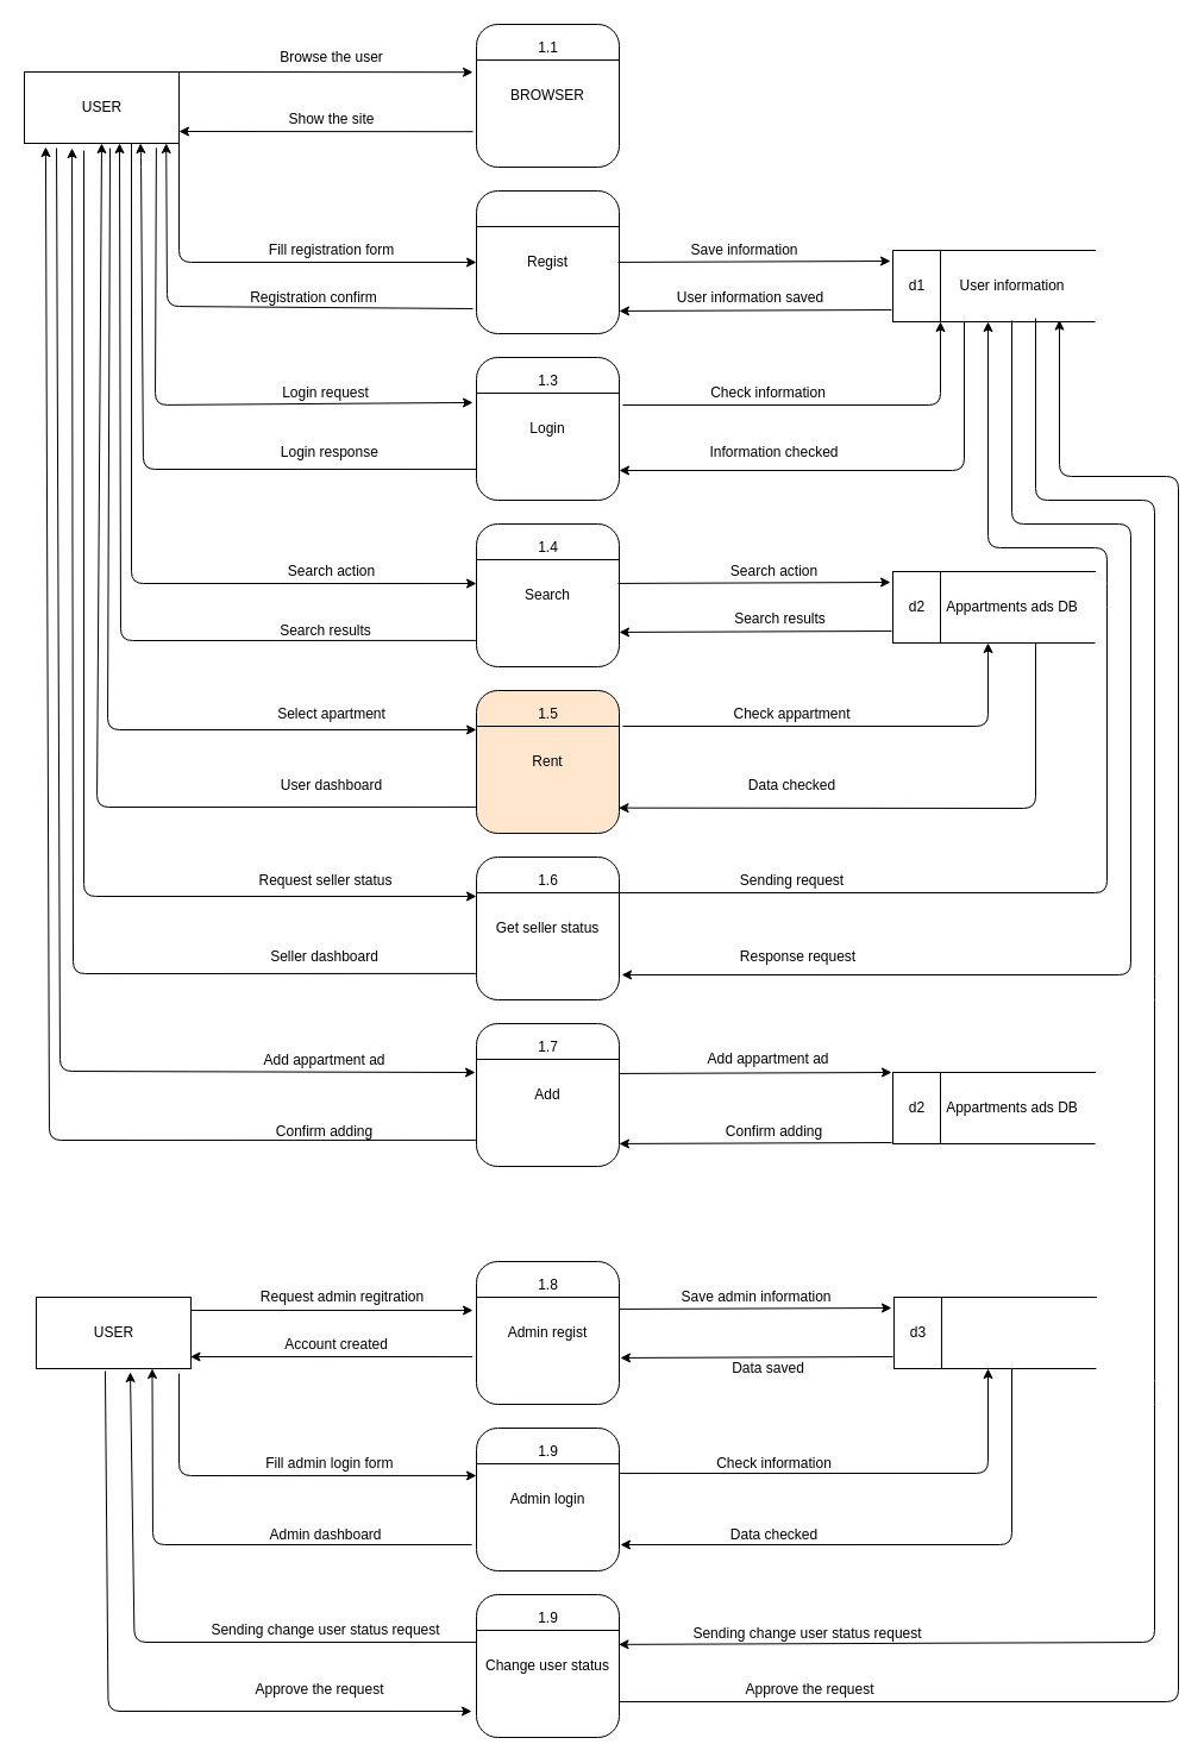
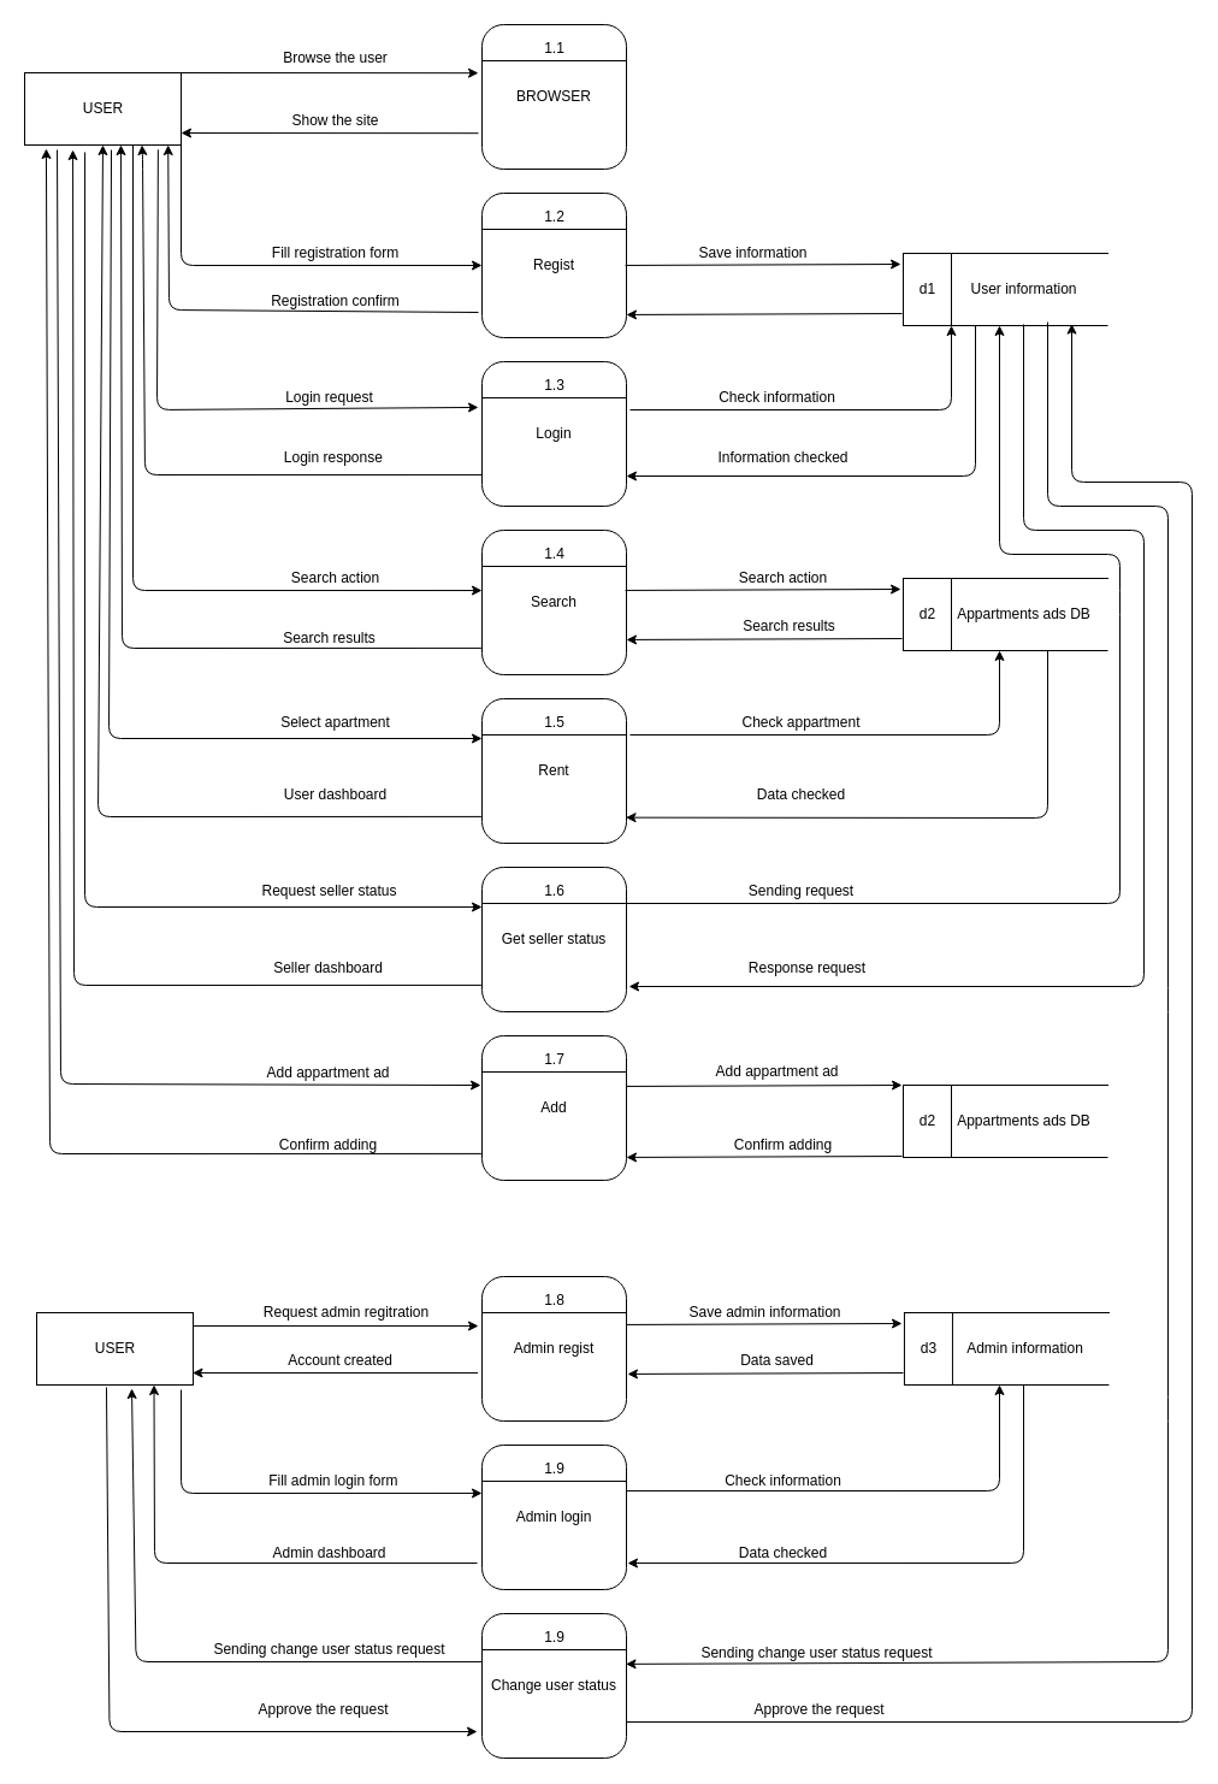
+ <mxCell id="13" value="1.2" style="text;html=1;resizable=0;autosize=1;align=center;verticalAlign=middle;points=[];fillColor=none;strokeColor=none;rounded=0;" vertex="1" parent="1"><mxGeometry x="445" y="170" width="30" height="20" as="geometry" /></mxCell>
- <mxCell id="96" value="Registration confirm" style="text;html=1;align=center;verticalAlign=middle;resizable=0;points=[];autosize=1;" vertex="1" parent="1"><mxGeometry x="203" y="240" width="120" height="20" as="geometry" /></mxCell>
+ <mxCell id="96" value="Registration confirm" style="text;html=1;align=center;verticalAlign=middle;resizable=0;points=[];autosize=1;" vertex="1" parent="1"><mxGeometry x="218" y="240" width="120" height="20" as="geometry" /></mxCell>
- <mxCell id="97" value="User information saved" style="text;html=1;align=center;verticalAlign=middle;resizable=0;points=[];autosize=1;" vertex="1" parent="1"><mxGeometry x="560" y="240" width="140" height="20" as="geometry" /></mxCell>
- <mxCell id="26" value="Rent" style="rounded=1;whiteSpace=wrap;html=1;fillColor=#ffe6cc;" vertex="1" parent="1"><mxGeometry x="400" y="580" width="120" height="120" as="geometry" /></mxCell>
+ <mxCell id="26" value="Rent" style="rounded=1;whiteSpace=wrap;html=1;" vertex="1" parent="1"><mxGeometry x="400" y="580" width="120" height="120" as="geometry" /></mxCell>
+ <mxCell id="89" value="Admin information" style="text;html=1;resizable=0;autosize=1;align=center;verticalAlign=middle;points=[];fillColor=none;strokeColor=none;rounded=0;" vertex="1" parent="1"><mxGeometry x="795.96" y="1110" width="110" height="20" as="geometry" /></mxCell>
- <mxCell id="120" value="Data saved" style="text;html=1;align=center;verticalAlign=middle;resizable=0;points=[];autosize=1;" vertex="1" parent="1"><mxGeometry x="605" y="1140" width="80" height="20" as="geometry" /></mxCell>
+ <mxCell id="120" value="Data saved" style="text;html=1;align=center;verticalAlign=middle;resizable=0;points=[];autosize=1;" vertex="1" parent="1"><mxGeometry x="605" y="1120" width="80" height="20" as="geometry" /></mxCell>
